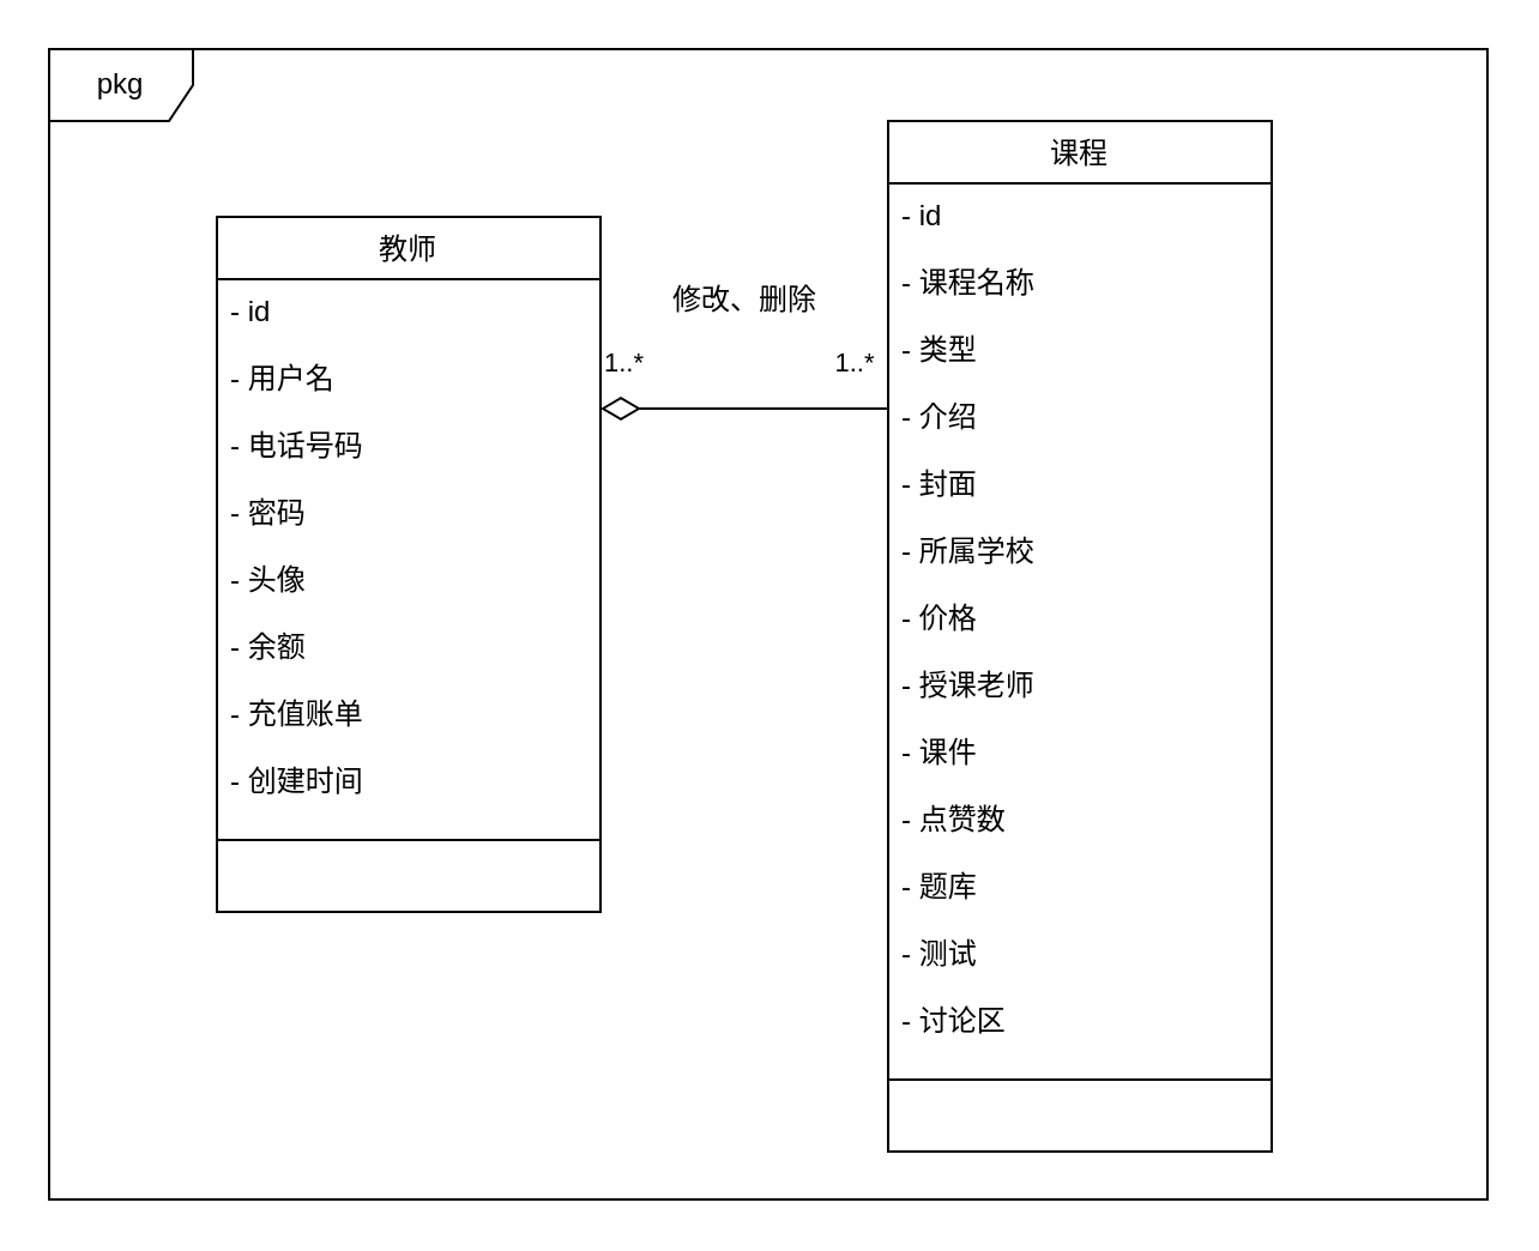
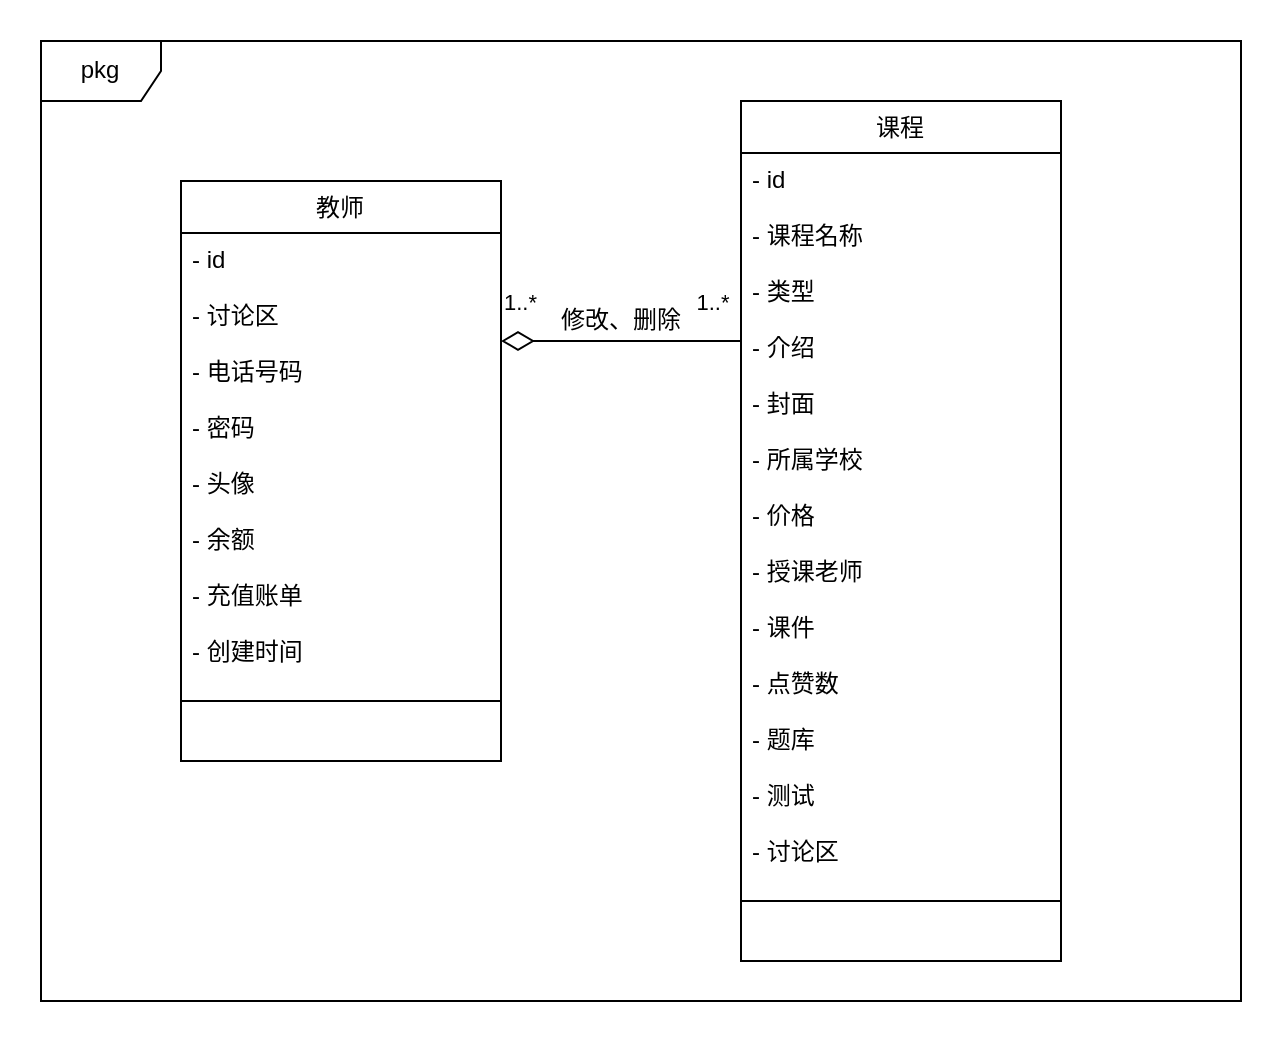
- <mxCell id="11" value="修改、删除" style="text;html=1;resizable=0;autosize=1;align=center;verticalAlign=middle;points=[];fillColor=none;strokeColor=none;rounded=0;" parent="1" vertex="1"><mxGeometry x="270" y="115" width="80" height="20" as="geometry" /></mxCell>
+ <mxCell id="11" value="修改、删除" style="text;html=1;resizable=0;autosize=1;align=center;verticalAlign=middle;points=[];fillColor=none;strokeColor=none;rounded=0;" parent="1" vertex="1"><mxGeometry x="270" y="150" width="80" height="20" as="geometry" /></mxCell>
- <mxCell id="4" value="- id&#10;&#10;- 用户名&#10;&#10;- 电话号码&#10;&#10;- 密码&#10;&#10;- 头像&#10;&#10;- 余额&#10;&#10;- 充值账单&#10;&#10;- 创建时间" style="text;align=left;verticalAlign=top;spacingLeft=4;spacingRight=4;overflow=hidden;rotatable=0;points=[[0,0.5],[1,0.5]];portConstraint=eastwest;" parent="3" vertex="1"><mxGeometry y="26" width="160" height="264" as="geometry" /></mxCell>
+ <mxCell id="4" value="- id&#10;&#10;- 讨论区&#10;&#10;- 电话号码&#10;&#10;- 密码&#10;&#10;- 头像&#10;&#10;- 余额&#10;&#10;- 充值账单&#10;&#10;- 创建时间" style="text;align=left;verticalAlign=top;spacingLeft=4;spacingRight=4;overflow=hidden;rotatable=0;points=[[0,0.5],[1,0.5]];portConstraint=eastwest;" parent="3" vertex="1"><mxGeometry y="26" width="160" height="264" as="geometry" /></mxCell>
